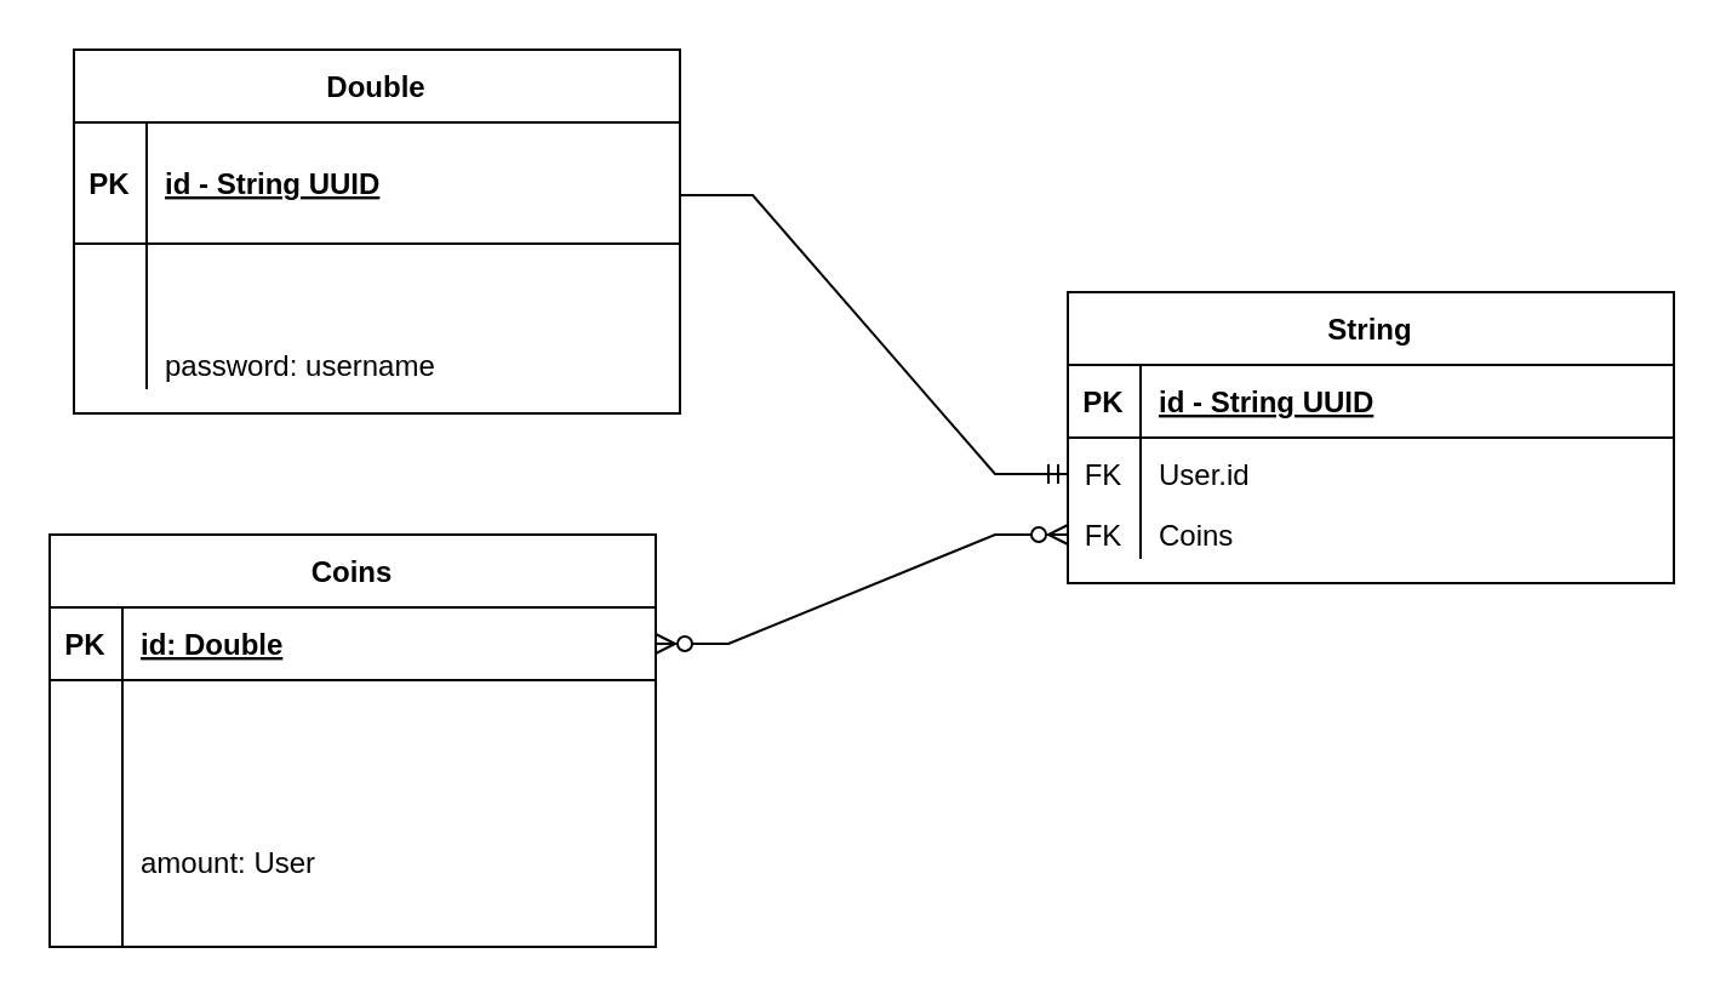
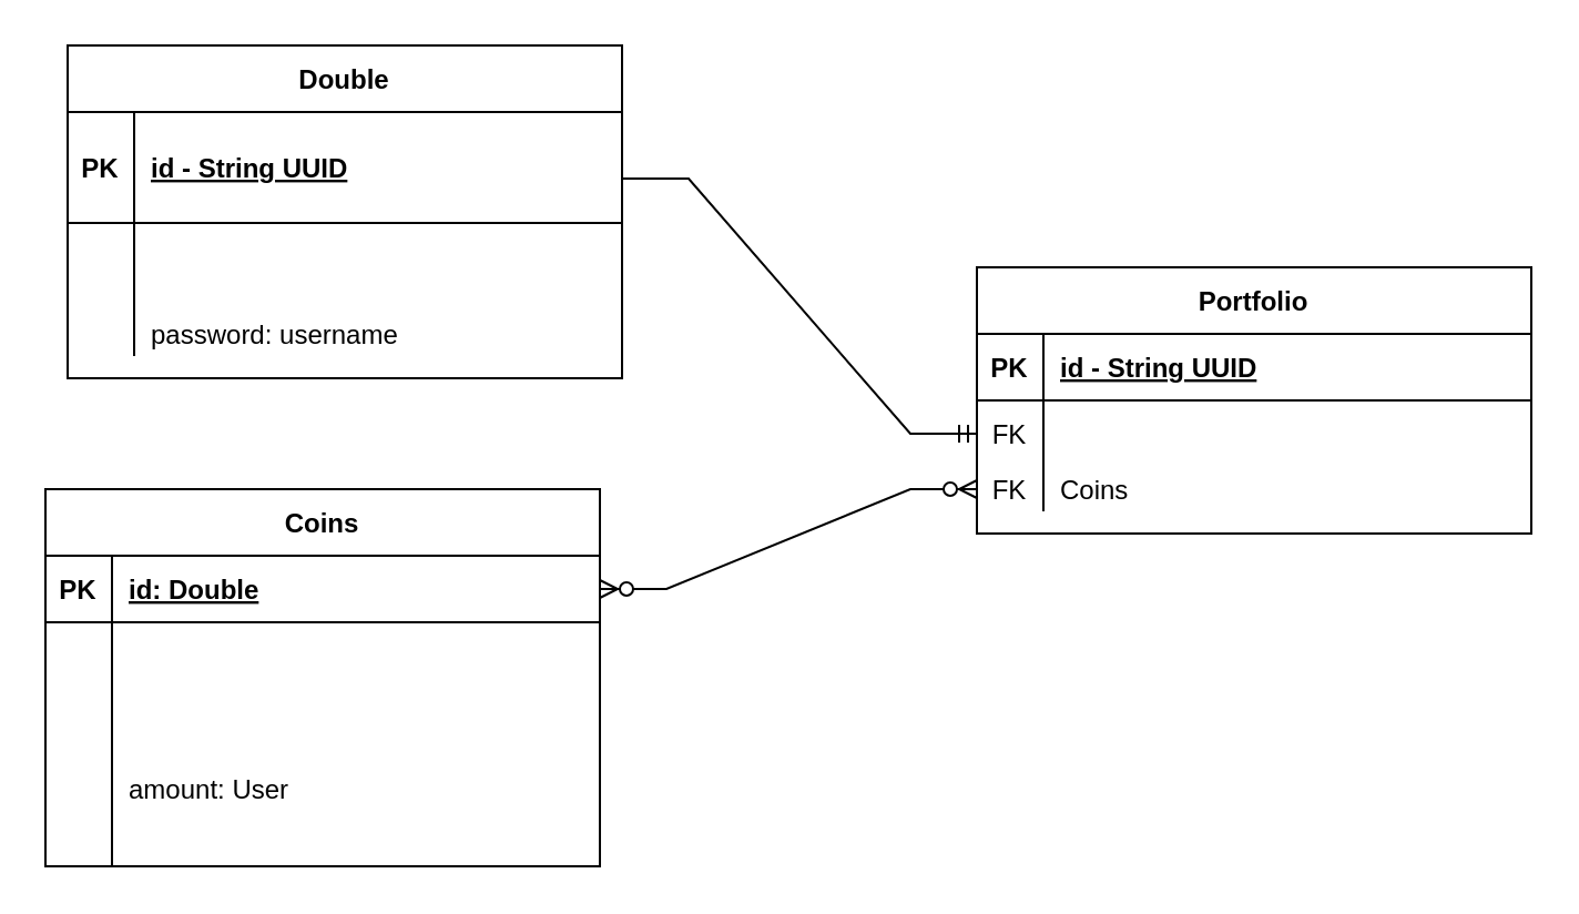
- <mxCell id="2" value="String" style="shape=table;startSize=30;container=1;collapsible=1;childLayout=tableLayout;fixedRows=1;rowLines=0;fontStyle=1;align=center;resizeLast=1;" parent="1" vertex="1"><mxGeometry x="440" y="120" width="250" height="120" as="geometry" /></mxCell>
+ <mxCell id="2" value="Portfolio" style="shape=table;startSize=30;container=1;collapsible=1;childLayout=tableLayout;fixedRows=1;rowLines=0;fontStyle=1;align=center;resizeLast=1;" parent="1" vertex="1"><mxGeometry x="440" y="120" width="250" height="120" as="geometry" /></mxCell>
- <mxCell id="8" value="User.id" style="shape=partialRectangle;overflow=hidden;connectable=0;fillColor=none;top=0;left=0;bottom=0;right=0;align=left;spacingLeft=6;" parent="6" vertex="1"><mxGeometry x="30" width="220" height="30" as="geometry"><mxRectangle width="220" height="30" as="alternateBounds" /></mxGeometry></mxCell>
